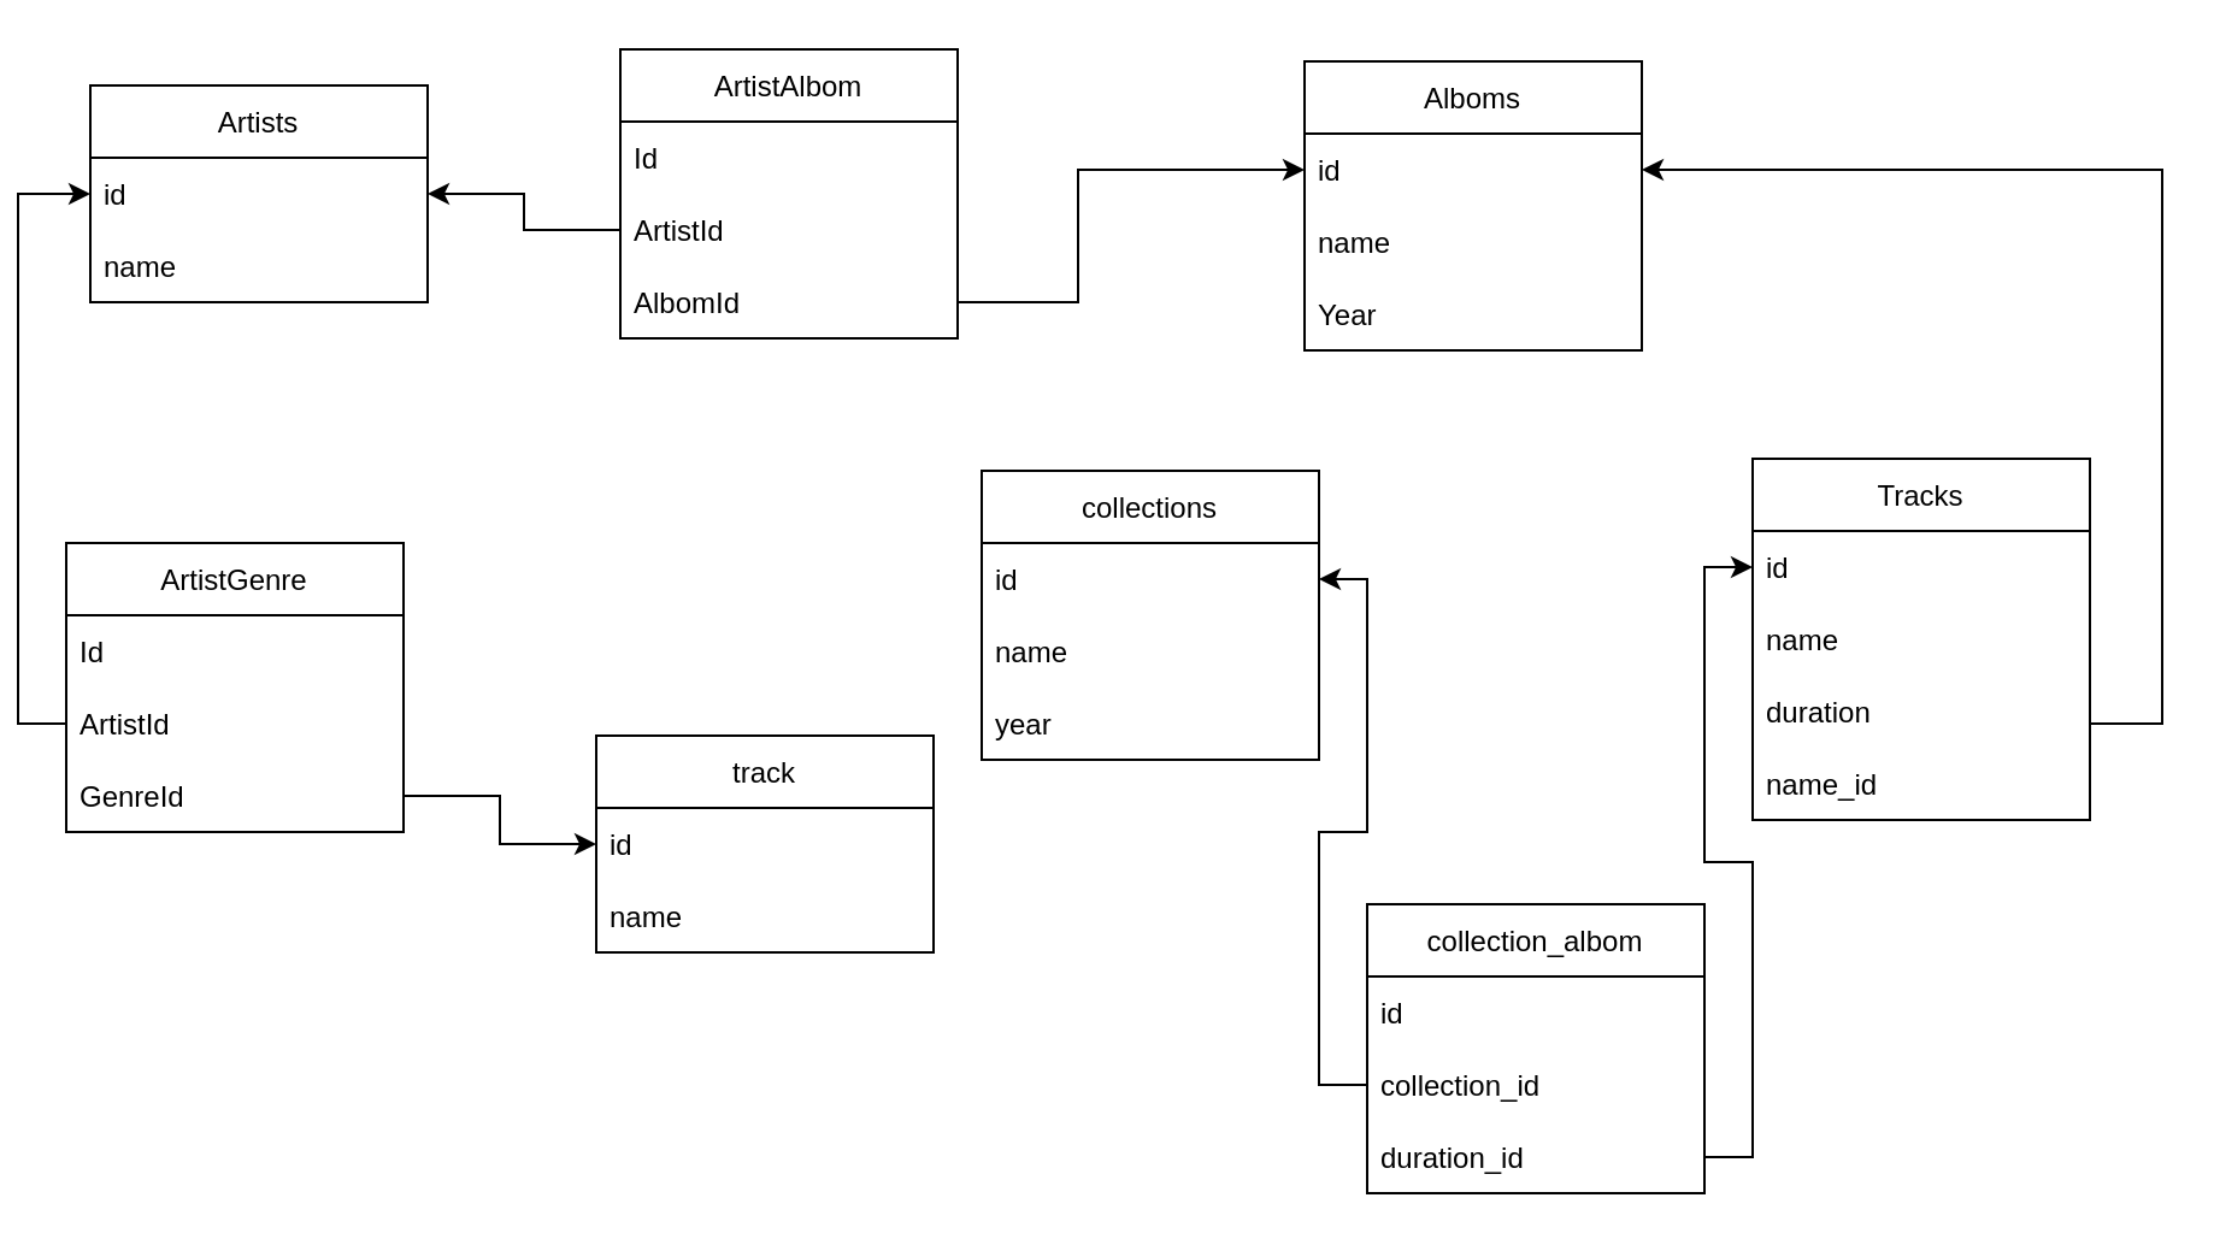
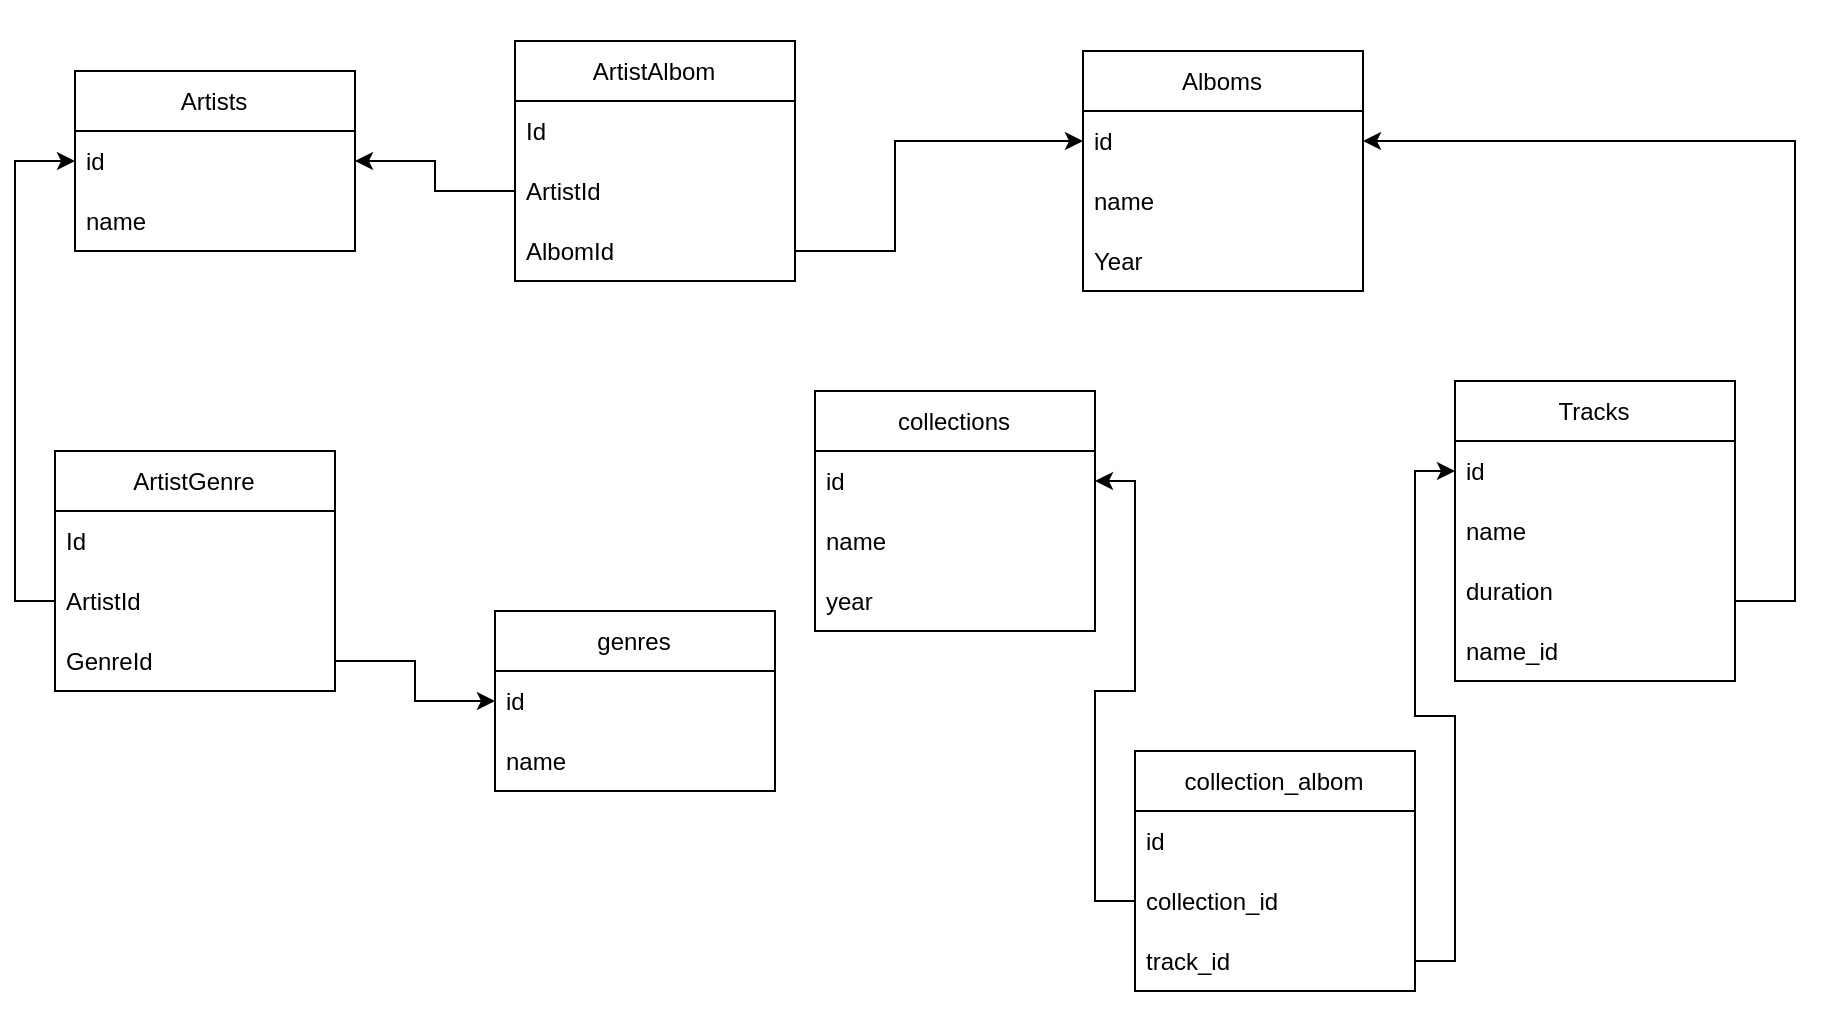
- <mxCell id="14" value="track" style="swimlane;fontStyle=0;childLayout=stackLayout;horizontal=1;startSize=30;horizontalStack=0;resizeParent=1;resizeParentMax=0;resizeLast=0;collapsible=1;marginBottom=0;" parent="1" vertex="1"><mxGeometry x="240" y="305" width="140" height="90" as="geometry" /></mxCell>
+ <mxCell id="14" value="genres" style="swimlane;fontStyle=0;childLayout=stackLayout;horizontal=1;startSize=30;horizontalStack=0;resizeParent=1;resizeParentMax=0;resizeLast=0;collapsible=1;marginBottom=0;" parent="1" vertex="1"><mxGeometry x="240" y="305" width="140" height="90" as="geometry" /></mxCell>
- <mxCell id="37" value="duration_id" style="text;strokeColor=none;fillColor=none;align=left;verticalAlign=middle;spacingLeft=4;spacingRight=4;overflow=hidden;points=[[0,0.5],[1,0.5]];portConstraint=eastwest;rotatable=0;" vertex="1" parent="34"><mxGeometry y="90" width="140" height="30" as="geometry" /></mxCell>
+ <mxCell id="37" value="track_id" style="text;strokeColor=none;fillColor=none;align=left;verticalAlign=middle;spacingLeft=4;spacingRight=4;overflow=hidden;points=[[0,0.5],[1,0.5]];portConstraint=eastwest;rotatable=0;" vertex="1" parent="34"><mxGeometry y="90" width="140" height="30" as="geometry" /></mxCell>
